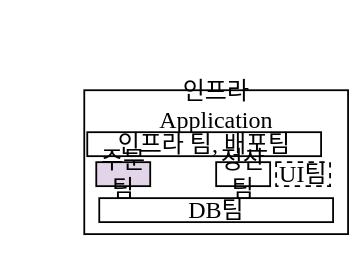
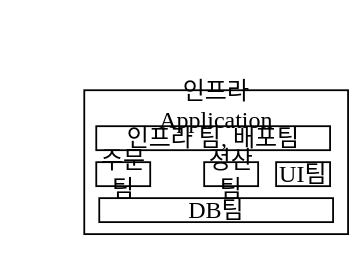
- <mxCell id="3" value="인프라 팀, 배포팀" style="rounded=0;whiteSpace=wrap;html=1;fontFamily=빙그레 싸만코체 Bold;fontSource=https%3A%2F%2Fcdn.jsdelivr.net%2Fgh%2Fprojectnoonnu%2Fnoonfonts_20-10%401.0%2FBinggraeSamanco-Bold.woff;fontSize=40;strokeWidth=3;" vertex="1" parent="1"><mxGeometry x="145" y="220" width="390" height="40" as="geometry" /></mxCell>
+ <mxCell id="3" value="인프라 팀, 배포팀" style="rounded=0;whiteSpace=wrap;html=1;fontFamily=빙그레 싸만코체 Bold;fontSource=https%3A%2F%2Fcdn.jsdelivr.net%2Fgh%2Fprojectnoonnu%2Fnoonfonts_20-10%401.0%2FBinggraeSamanco-Bold.woff;fontSize=40;strokeWidth=3;" vertex="1" parent="1"><mxGeometry x="160" y="210" width="390" height="40" as="geometry" /></mxCell>
- <mxCell id="5" value="주문팀" style="rounded=0;whiteSpace=wrap;html=1;fontFamily=빙그레 싸만코체 Bold;fontSource=https%3A%2F%2Fcdn.jsdelivr.net%2Fgh%2Fprojectnoonnu%2Fnoonfonts_20-10%401.0%2FBinggraeSamanco-Bold.woff;fontSize=40;strokeWidth=3;fillColor=#e1d5e7;" vertex="1" parent="1"><mxGeometry x="160" y="270" width="90" height="40" as="geometry" /></mxCell>
+ <mxCell id="5" value="주문팀" style="rounded=0;whiteSpace=wrap;html=1;fontFamily=빙그레 싸만코체 Bold;fontSource=https%3A%2F%2Fcdn.jsdelivr.net%2Fgh%2Fprojectnoonnu%2Fnoonfonts_20-10%401.0%2FBinggraeSamanco-Bold.woff;fontSize=40;strokeWidth=3;" vertex="1" parent="1"><mxGeometry x="160" y="270" width="90" height="40" as="geometry" /></mxCell>
- <mxCell id="6" value="정산팀" style="rounded=0;whiteSpace=wrap;html=1;fontFamily=빙그레 싸만코체 Bold;fontSource=https%3A%2F%2Fcdn.jsdelivr.net%2Fgh%2Fprojectnoonnu%2Fnoonfonts_20-10%401.0%2FBinggraeSamanco-Bold.woff;fontSize=40;strokeWidth=3;" vertex="1" parent="1"><mxGeometry x="360" y="270" width="90" height="40" as="geometry" /></mxCell>
+ <mxCell id="6" value="정산팀" style="rounded=0;whiteSpace=wrap;html=1;fontFamily=빙그레 싸만코체 Bold;fontSource=https%3A%2F%2Fcdn.jsdelivr.net%2Fgh%2Fprojectnoonnu%2Fnoonfonts_20-10%401.0%2FBinggraeSamanco-Bold.woff;fontSize=40;strokeWidth=3;" vertex="1" parent="1"><mxGeometry x="340" y="270" width="90" height="40" as="geometry" /></mxCell>
- <mxCell id="7" value="UI팀" style="rounded=0;whiteSpace=wrap;html=1;fontFamily=빙그레 싸만코체 Bold;fontSource=https%3A%2F%2Fcdn.jsdelivr.net%2Fgh%2Fprojectnoonnu%2Fnoonfonts_20-10%401.0%2FBinggraeSamanco-Bold.woff;fontSize=40;strokeWidth=3;dashed=1;" vertex="1" parent="1"><mxGeometry x="460" y="270" width="90" height="40" as="geometry" /></mxCell>
+ <mxCell id="7" value="UI팀" style="rounded=0;whiteSpace=wrap;html=1;fontFamily=빙그레 싸만코체 Bold;fontSource=https%3A%2F%2Fcdn.jsdelivr.net%2Fgh%2Fprojectnoonnu%2Fnoonfonts_20-10%401.0%2FBinggraeSamanco-Bold.woff;fontSize=40;strokeWidth=3;" vertex="1" parent="1"><mxGeometry x="460" y="270" width="90" height="40" as="geometry" /></mxCell>
